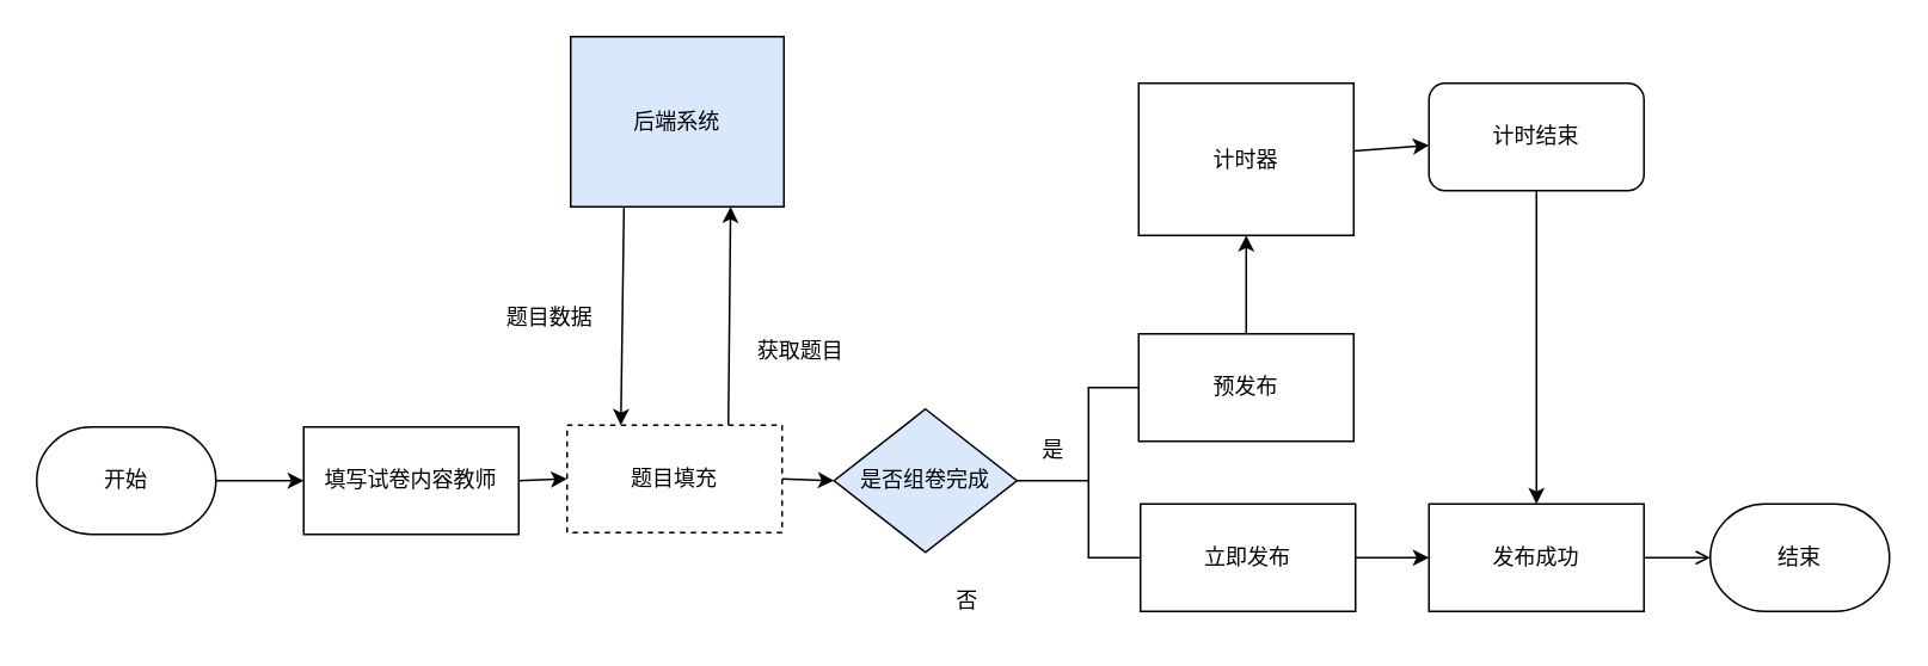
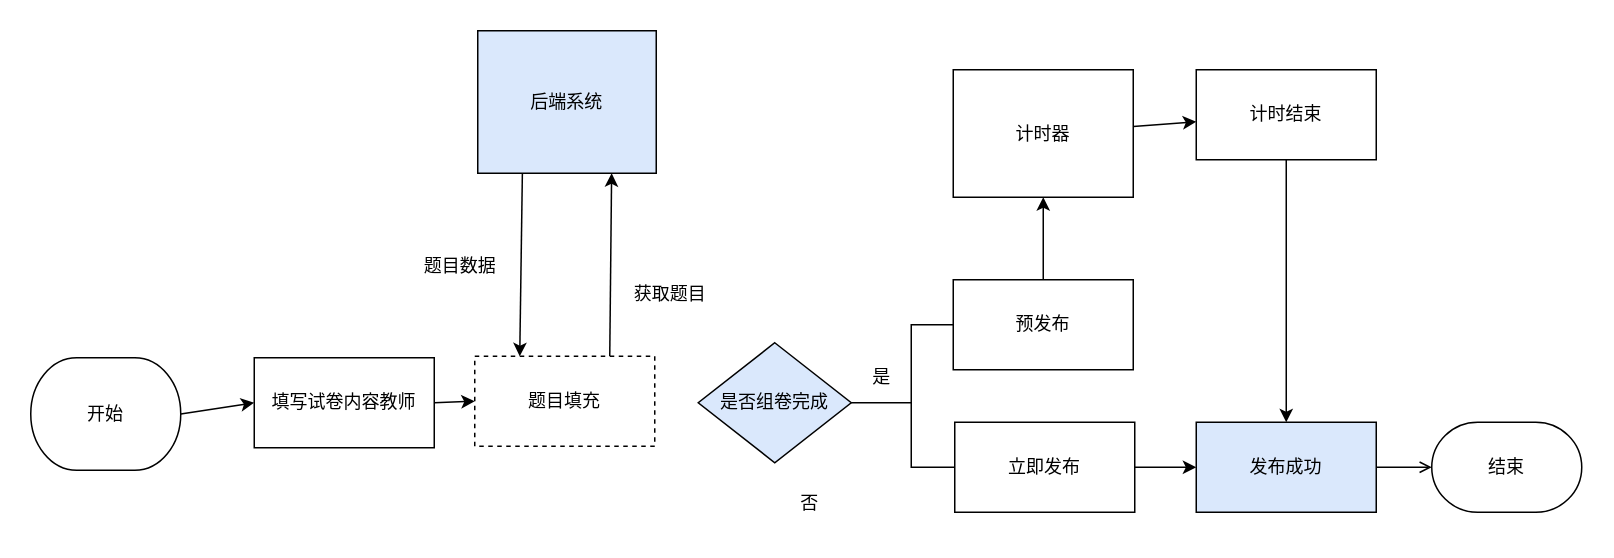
- <mxCell id="28" value="计时结束" style="whiteSpace=wrap;html=1;fillColor=#FFFFFF;strokeColor=#000000;fontColor=#000000;strokeWidth=1;rounded=1;" parent="1" vertex="1"><mxGeometry x="797" y="46" width="120" height="60" as="geometry" /></mxCell>
+ <mxCell id="28" value="计时结束" style="whiteSpace=wrap;html=1;fillColor=#FFFFFF;strokeColor=#000000;fontColor=#000000;rounded=0;strokeWidth=1;" parent="1" vertex="1"><mxGeometry x="797" y="46" width="120" height="60" as="geometry" /></mxCell>
- <mxCell id="11" style="edgeStyle=none;rounded=0;html=1;exitX=1;exitY=0.5;exitDx=0;exitDy=0;entryX=0;entryY=0.5;entryDx=0;entryDy=0;strokeColor=#000000;strokeWidth=1;fontColor=#000000;" parent="1" source="13" target="5" edge="1"><mxGeometry relative="1" as="geometry" /></mxCell>
- <mxCell id="22" value="开始" style="strokeWidth=1;html=1;shape=mxgraph.flowchart.terminator;whiteSpace=wrap;fontColor=#000000;fillColor=#FFFFFF;strokeColor=#000000;" parent="1" vertex="1"><mxGeometry x="20" y="238" width="100" height="60" as="geometry" /></mxCell>
+ <mxCell id="22" value="开始" style="strokeWidth=1;html=1;shape=mxgraph.flowchart.terminator;whiteSpace=wrap;fontColor=#000000;fillColor=#FFFFFF;strokeColor=#000000;" parent="1" vertex="1"><mxGeometry x="20" y="238" width="100" height="75" as="geometry" /></mxCell>
- <mxCell id="19" value="发布成功" style="whiteSpace=wrap;html=1;rounded=0;fontColor=#000000;fillColor=#FFFFFF;strokeColor=#000000;strokeWidth=1;" parent="1" vertex="1"><mxGeometry x="797" y="281" width="120" height="60" as="geometry" /></mxCell>
+ <mxCell id="19" value="发布成功" style="whiteSpace=wrap;html=1;rounded=0;fontColor=#000000;fillColor=#dae8fc;strokeColor=#000000;strokeWidth=1;" parent="1" vertex="1"><mxGeometry x="797" y="281" width="120" height="60" as="geometry" /></mxCell>
